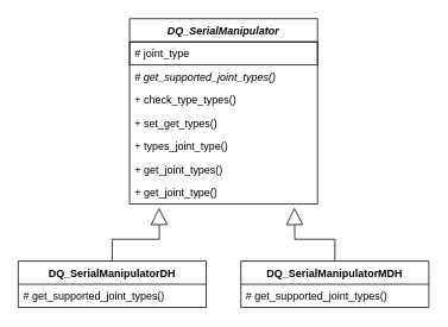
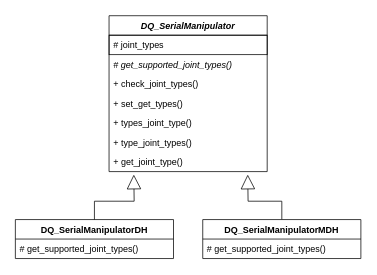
- <mxCell id="3" value="# joint_type" style="text;strokeColor=#000000;fillColor=none;align=left;verticalAlign=top;spacingLeft=4;spacingRight=4;overflow=hidden;rotatable=0;points=[[0,0.5],[1,0.5]];portConstraint=eastwest;" parent="2" vertex="1"><mxGeometry y="26" width="211" height="26" as="geometry" /></mxCell>
+ <mxCell id="3" value="# joint_types" style="text;strokeColor=#000000;fillColor=none;align=left;verticalAlign=top;spacingLeft=4;spacingRight=4;overflow=hidden;rotatable=0;points=[[0,0.5],[1,0.5]];portConstraint=eastwest;" parent="2" vertex="1"><mxGeometry y="26" width="211" height="26" as="geometry" /></mxCell>
- <mxCell id="5" value="+ check_type_types()&#10;" style="text;align=left;verticalAlign=top;spacingLeft=4;spacingRight=4;overflow=hidden;rotatable=0;points=[[0,0.5],[1,0.5]];portConstraint=eastwest;labelBackgroundColor=none;fontStyle=0" vertex="1" parent="2"><mxGeometry y="78" width="211" height="26" as="geometry" /></mxCell>
+ <mxCell id="5" value="+ check_joint_types()&#10;" style="text;align=left;verticalAlign=top;spacingLeft=4;spacingRight=4;overflow=hidden;rotatable=0;points=[[0,0.5],[1,0.5]];portConstraint=eastwest;labelBackgroundColor=none;fontStyle=0" vertex="1" parent="2"><mxGeometry y="78" width="211" height="26" as="geometry" /></mxCell>
- <mxCell id="8" value="+ get_joint_types()&#10;" style="text;align=left;verticalAlign=top;spacingLeft=4;spacingRight=4;overflow=hidden;rotatable=0;points=[[0,0.5],[1,0.5]];portConstraint=eastwest;labelBackgroundColor=none;fontStyle=0" vertex="1" parent="2"><mxGeometry y="156" width="211" height="26" as="geometry" /></mxCell>
+ <mxCell id="8" value="+ type_joint_types()&#10;" style="text;align=left;verticalAlign=top;spacingLeft=4;spacingRight=4;overflow=hidden;rotatable=0;points=[[0,0.5],[1,0.5]];portConstraint=eastwest;labelBackgroundColor=none;fontStyle=0" vertex="1" parent="2"><mxGeometry y="156" width="211" height="26" as="geometry" /></mxCell>
